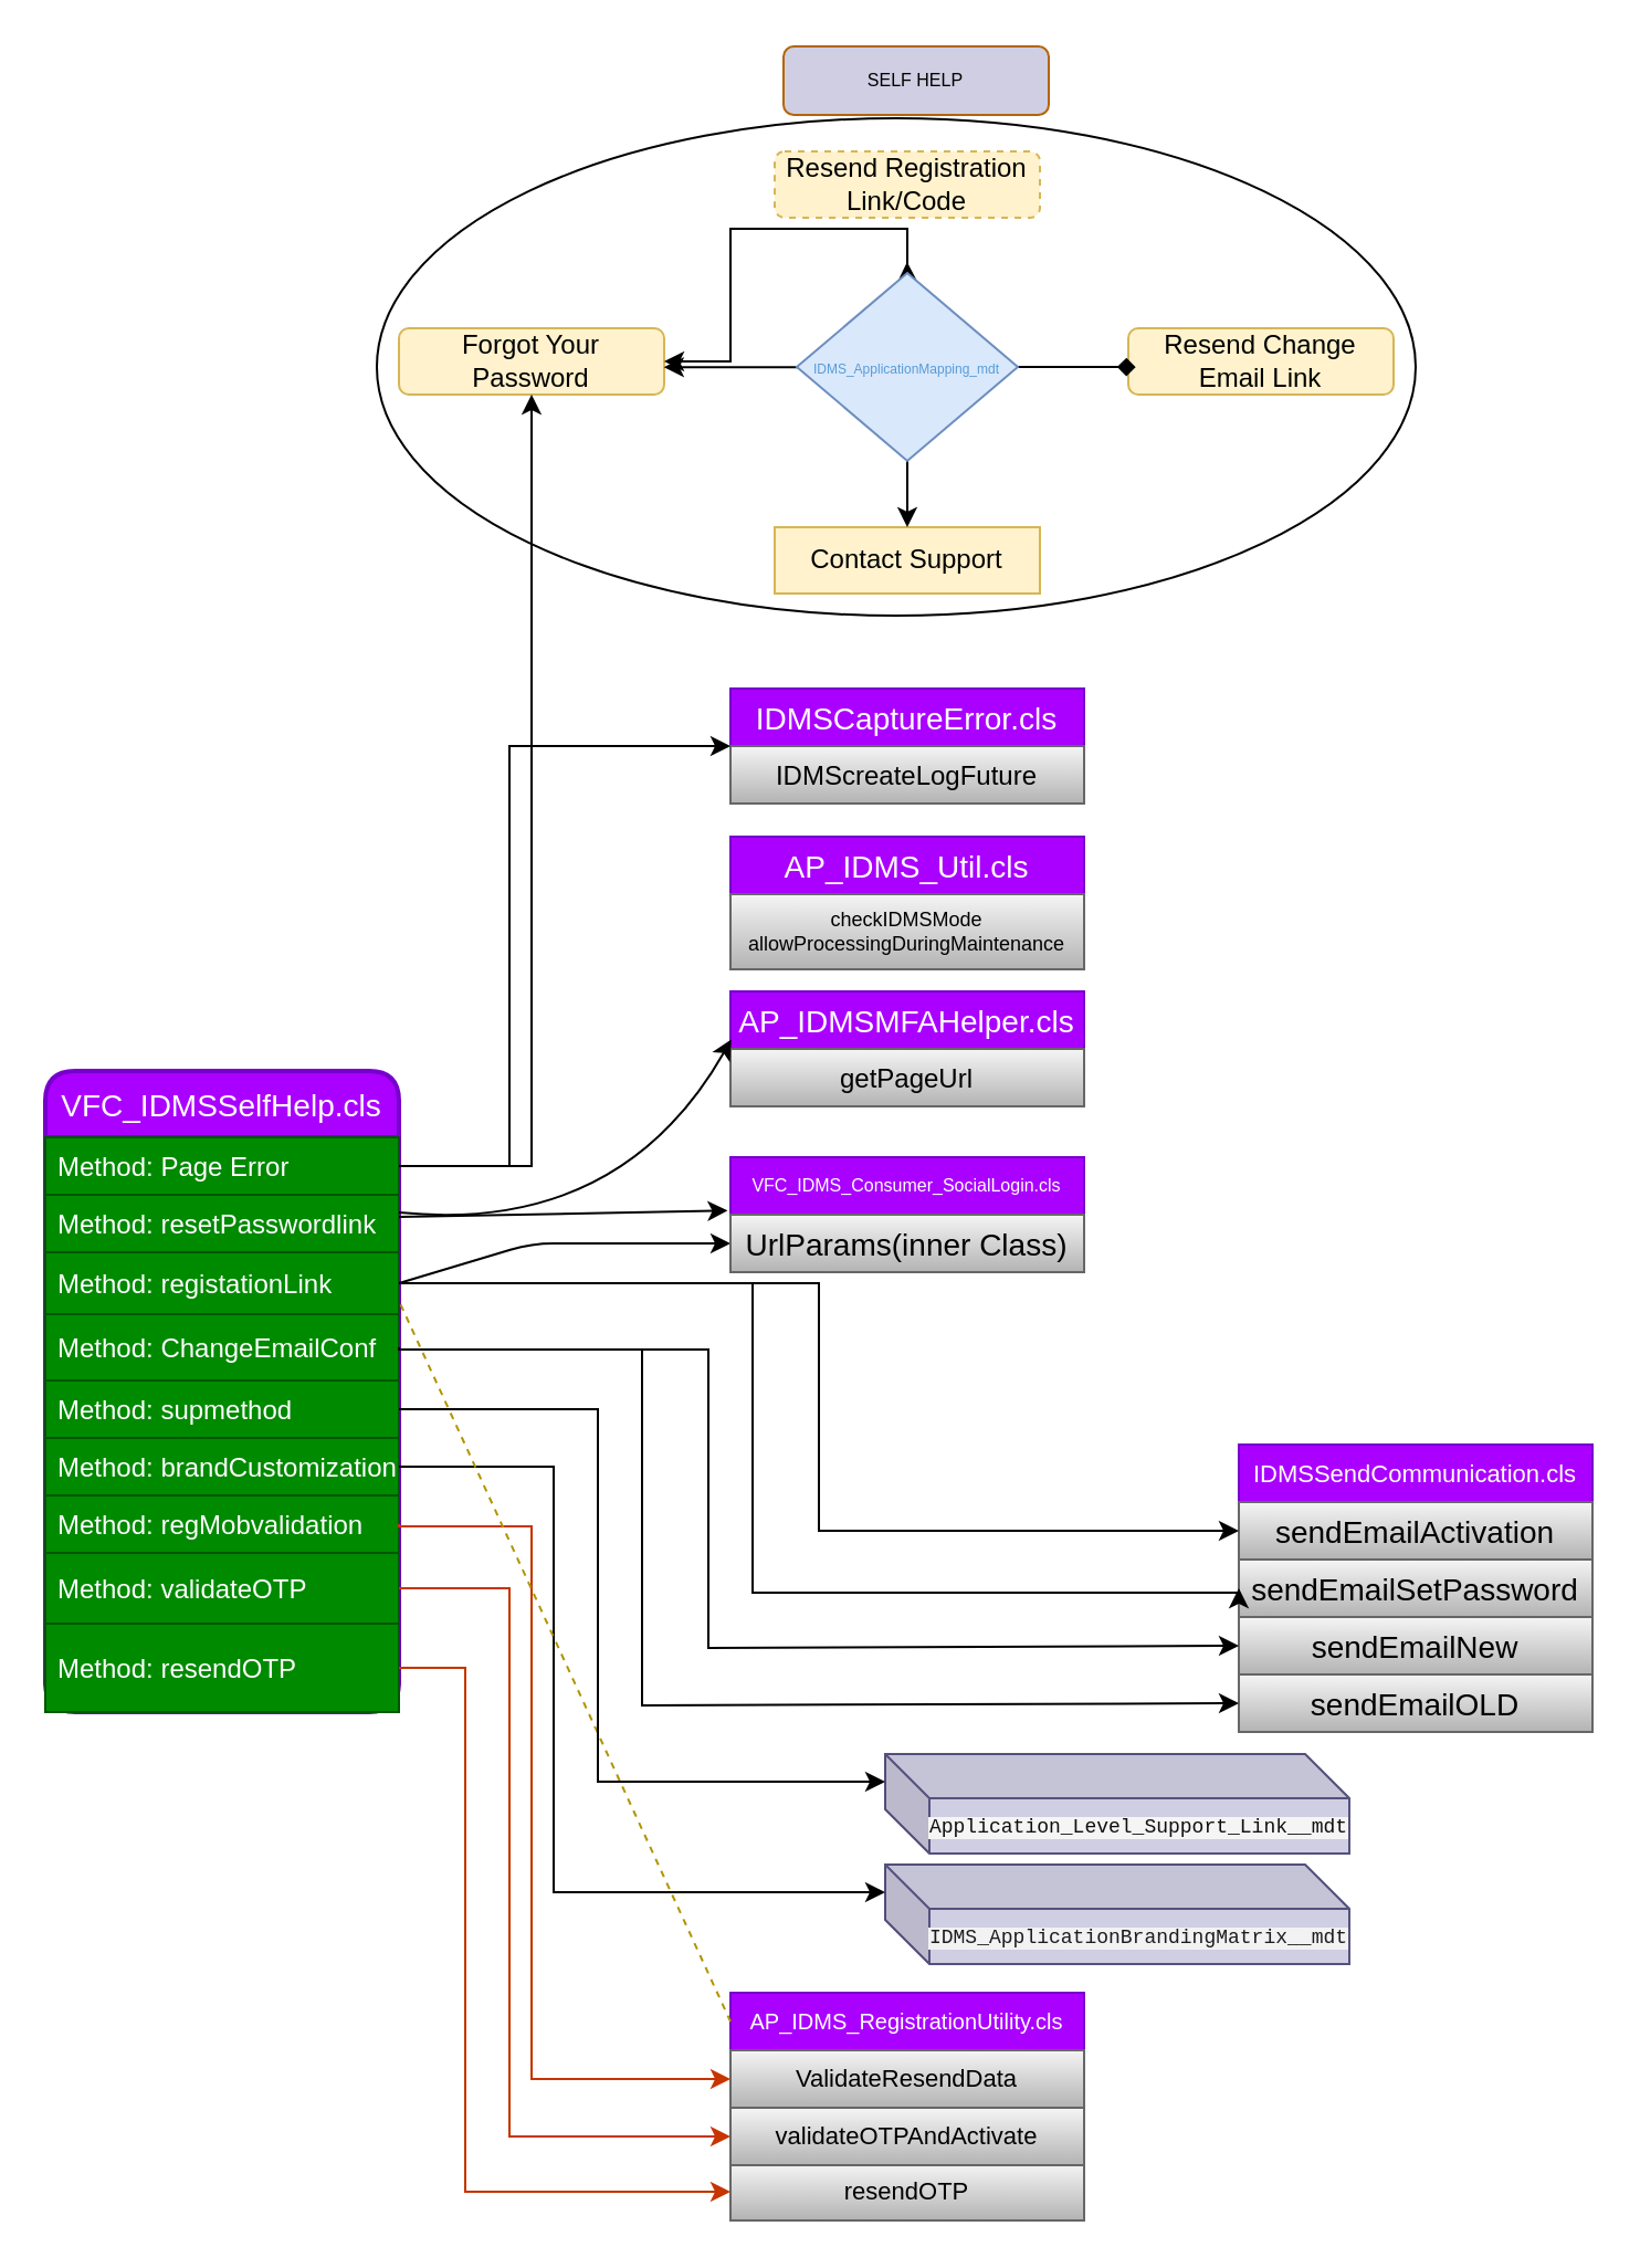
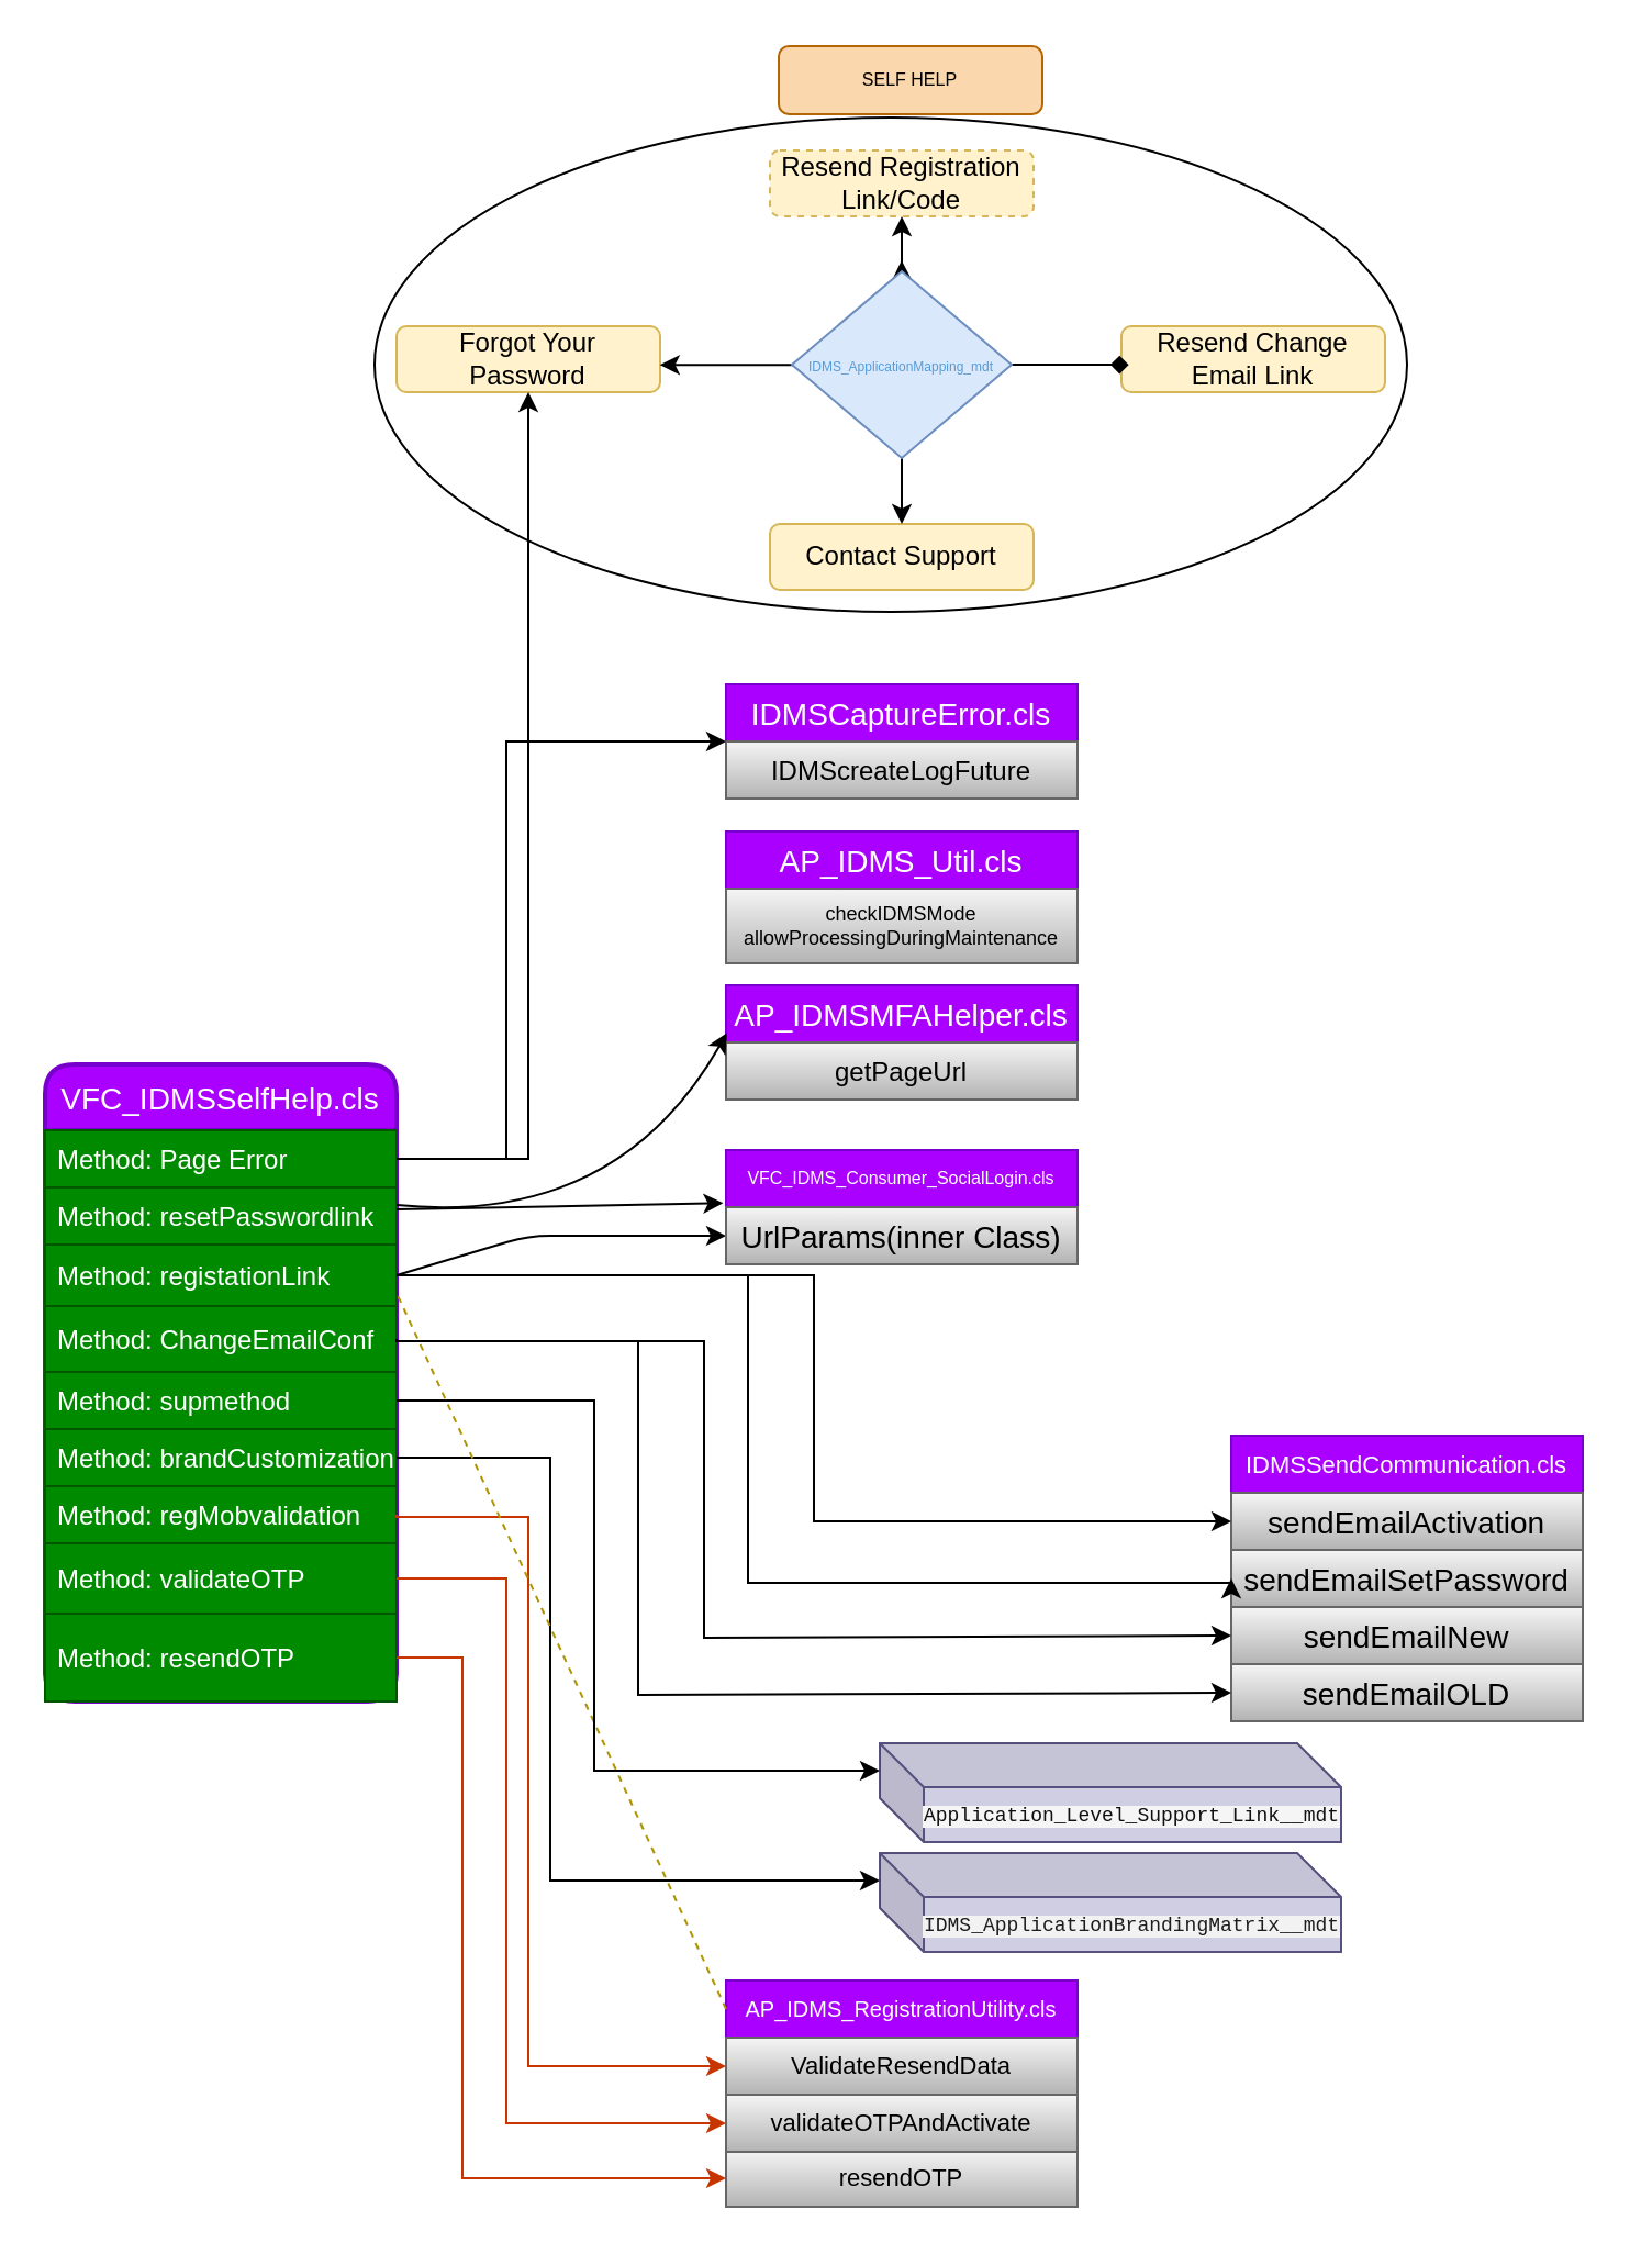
- <mxCell id="29" value="SELF HELP" style="rounded=1;whiteSpace=wrap;html=1;fontSize=8;align=center;fillColor=#d0cee2;strokeColor=#b46504;" parent="1" vertex="1"><mxGeometry x="354" y="20.5" width="120" height="31" as="geometry" /></mxCell>
+ <mxCell id="29" value="SELF HELP" style="rounded=1;whiteSpace=wrap;html=1;fontSize=8;align=center;fillColor=#fad7ac;strokeColor=#b46504;" parent="1" vertex="1"><mxGeometry x="354" y="20.5" width="120" height="31" as="geometry" /></mxCell>
- <mxCell id="30" style="edgeStyle=orthogonalEdgeStyle;rounded=0;orthogonalLoop=1;jettySize=auto;html=1;exitX=0.5;exitY=0;exitDx=0;exitDy=0;fontSize=8;" parent="1" source="35" target="3" edge="1"><mxGeometry relative="1" as="geometry" /></mxCell>
+ <mxCell id="30" style="edgeStyle=orthogonalEdgeStyle;rounded=0;orthogonalLoop=1;jettySize=auto;html=1;exitX=0.5;exitY=0;exitDx=0;exitDy=0;entryX=0.5;entryY=1;entryDx=0;entryDy=0;fontSize=8;" parent="1" source="35" target="5" edge="1"><mxGeometry relative="1" as="geometry" /></mxCell>
- <mxCell id="6" value="Contact Support" style="whiteSpace=wrap;html=1;fillColor=#fff2cc;strokeColor=#d6b656;rounded=0;" parent="1" vertex="1"><mxGeometry x="350" y="238" width="120" height="30" as="geometry" /></mxCell>
+ <mxCell id="6" value="Contact Support" style="rounded=1;whiteSpace=wrap;html=1;fillColor=#fff2cc;strokeColor=#d6b656;" parent="1" vertex="1"><mxGeometry x="350" y="238" width="120" height="30" as="geometry" /></mxCell>
